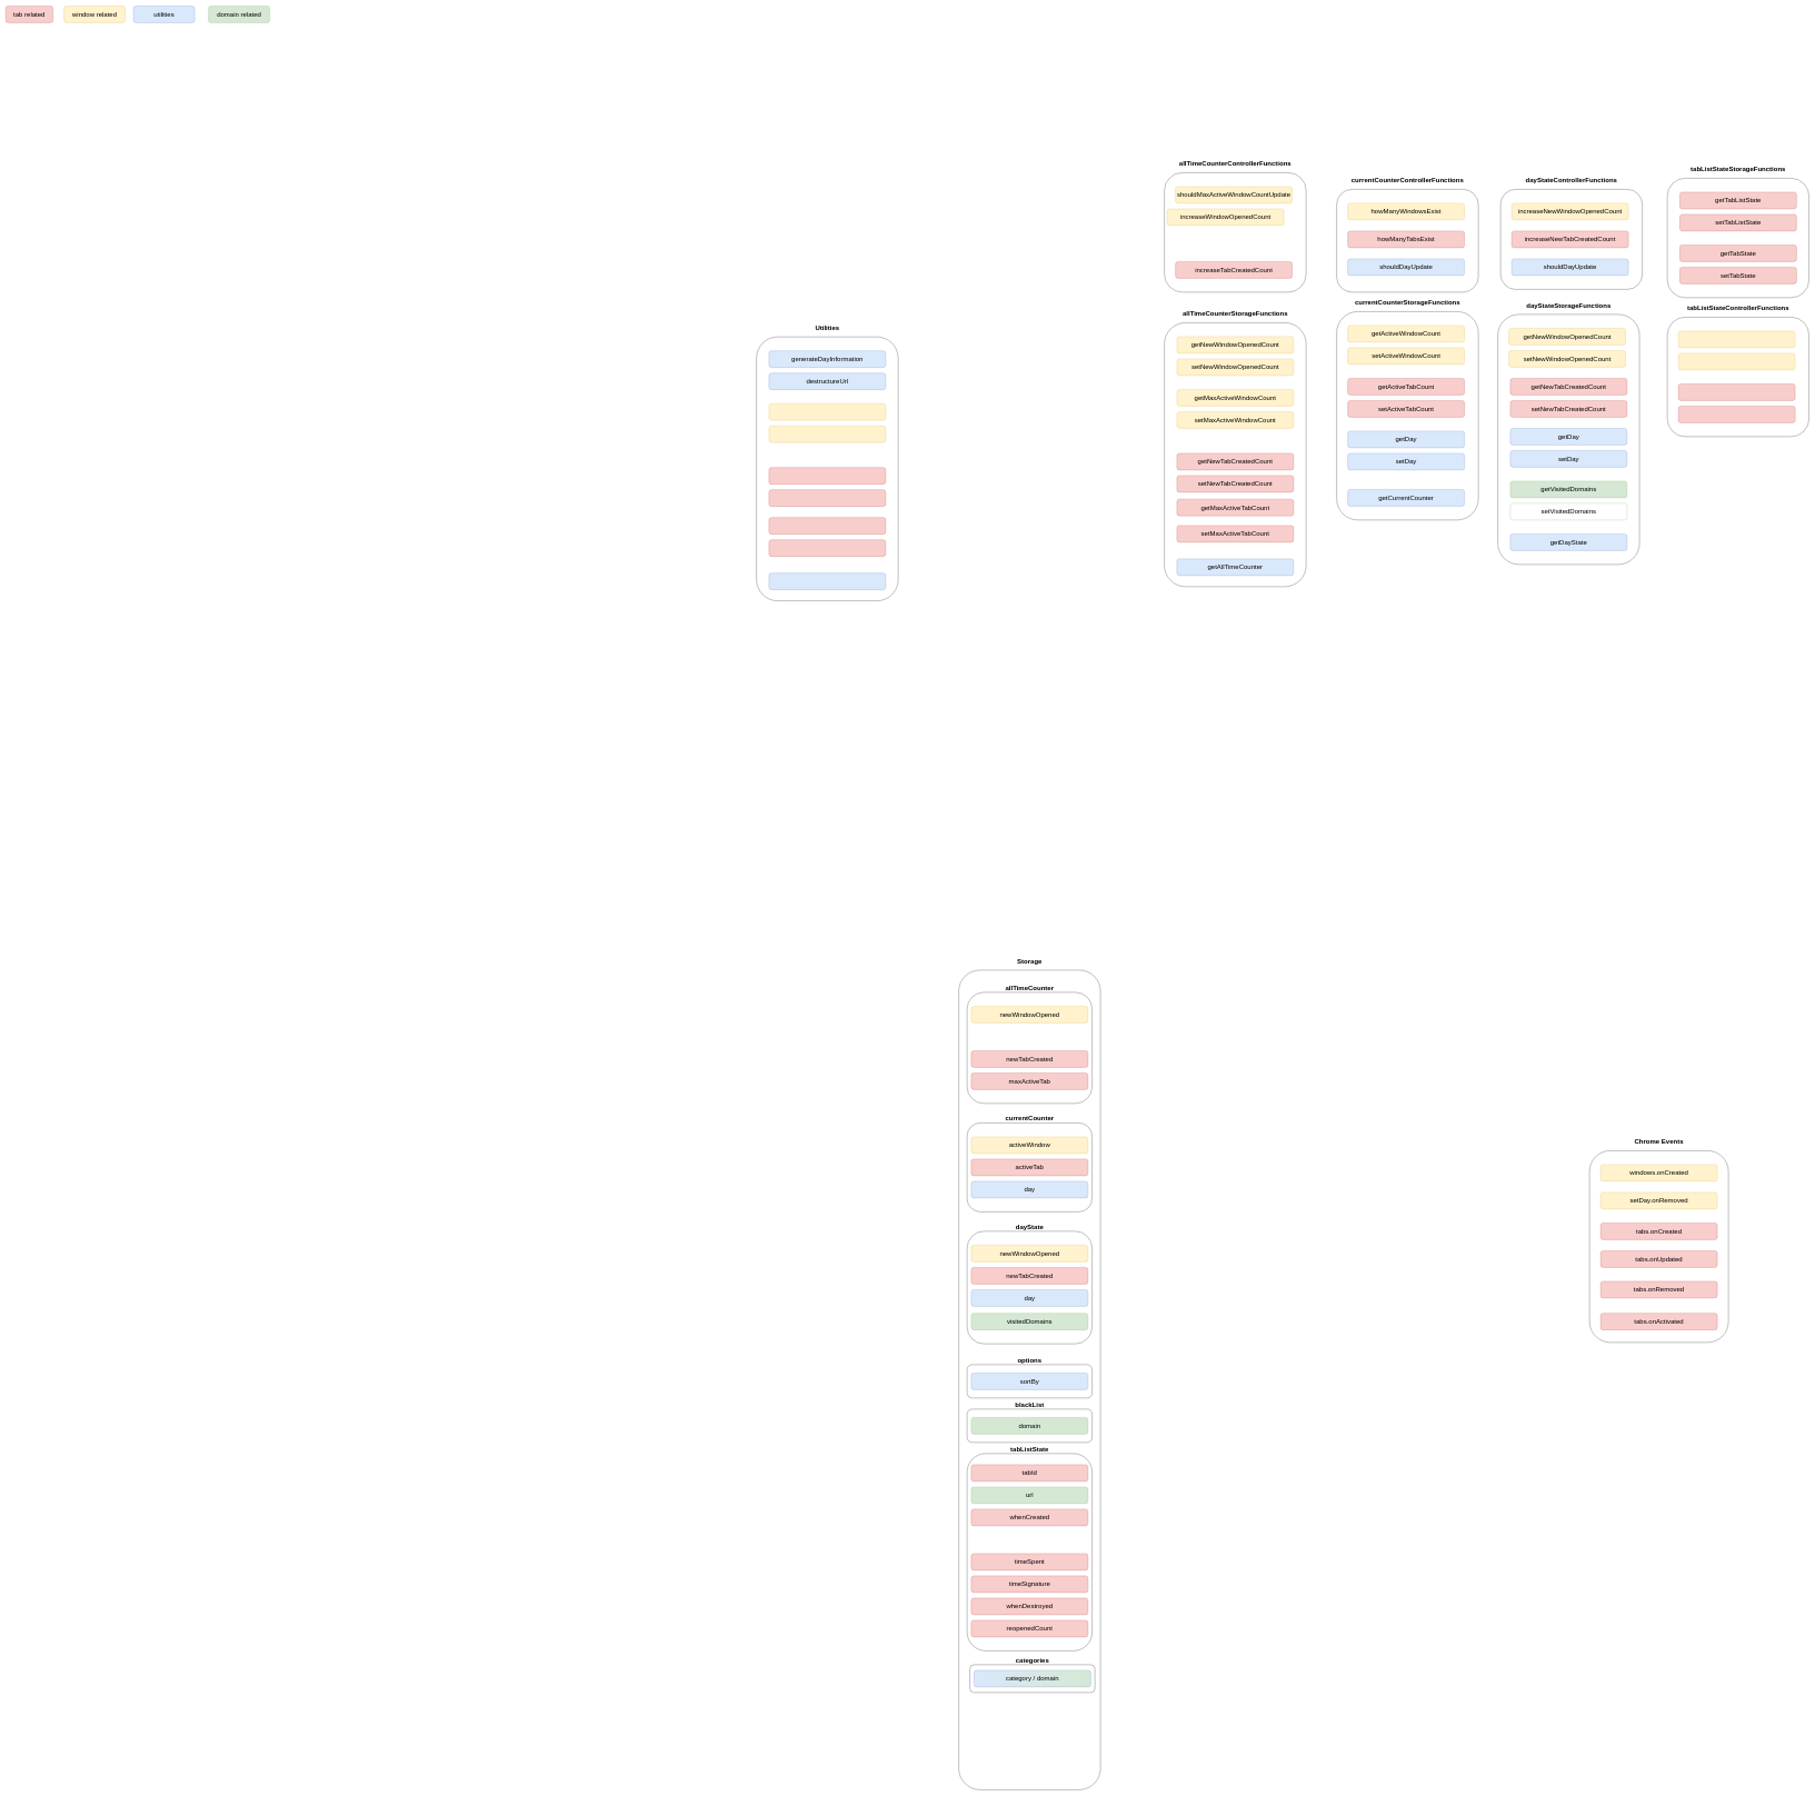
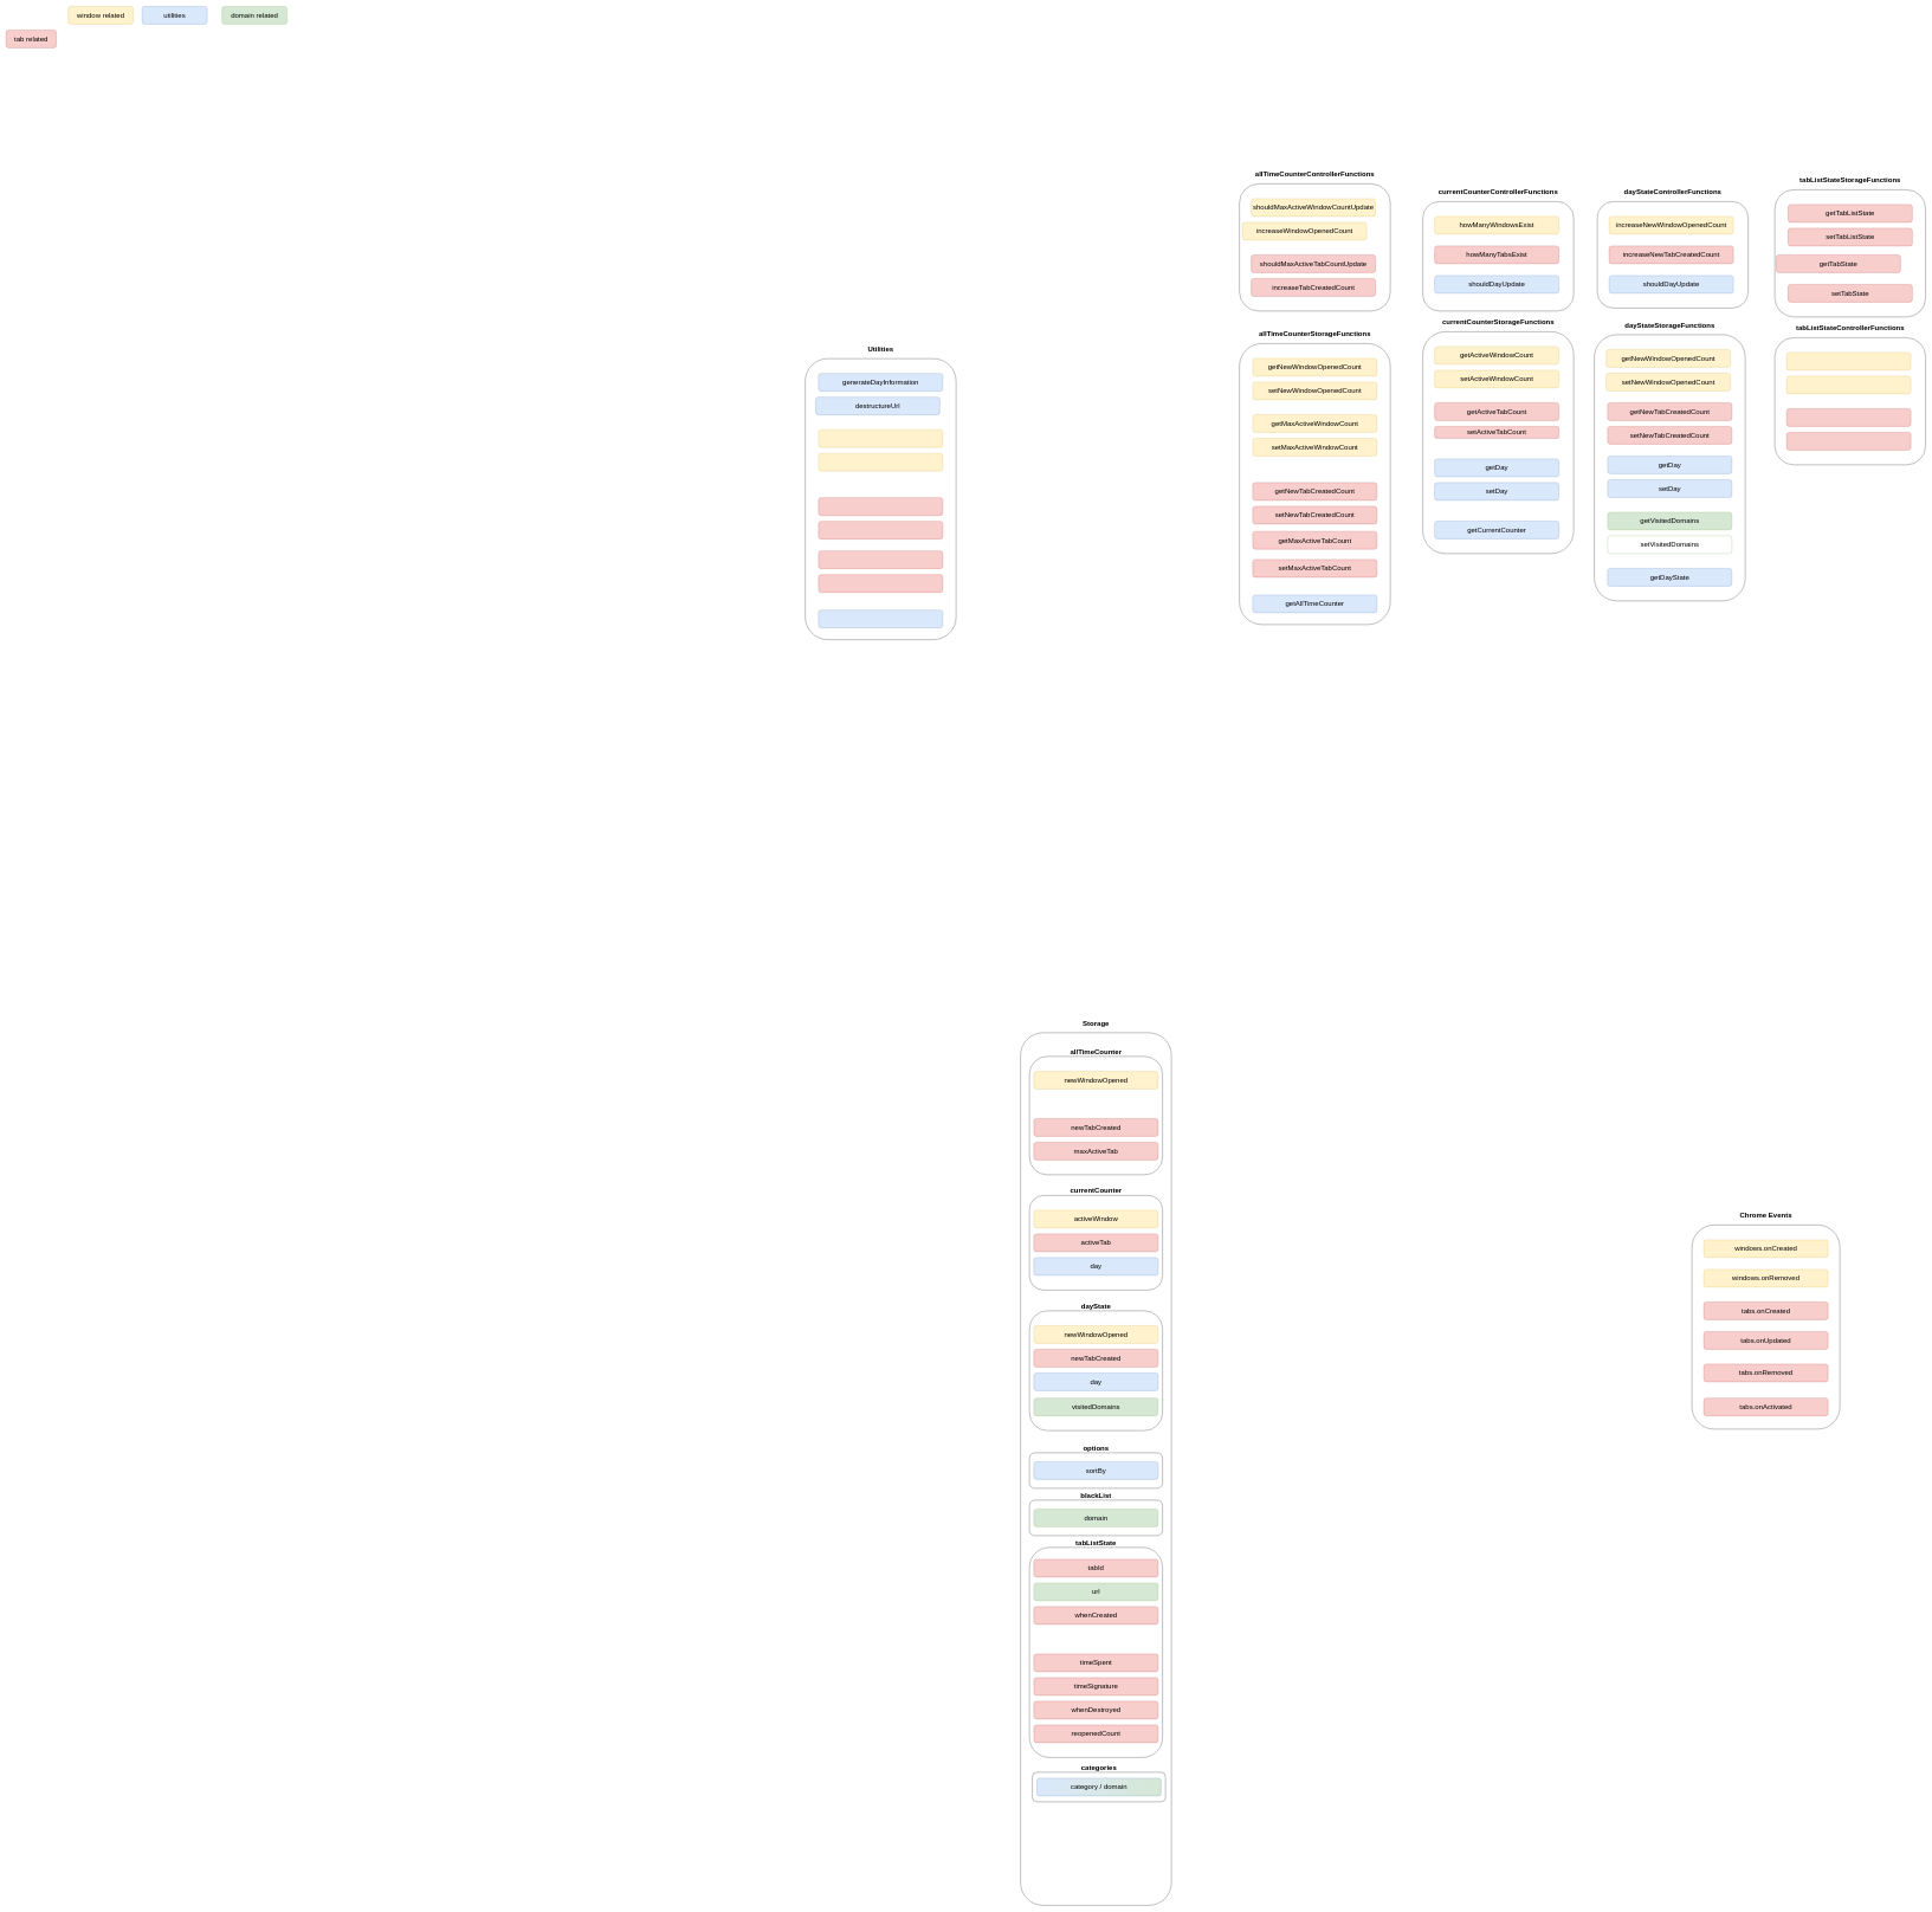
- <mxCell id="8" value="tab related" style="rounded=1;whiteSpace=wrap;html=1;fontSize=24;fillColor=#f8cecc;strokeColor=#b85450;" vertex="1" parent="1"><mxGeometry x="20" y="20" width="170" height="60" as="geometry" /></mxCell>
+ <mxCell id="8" value="tab related" style="rounded=1;whiteSpace=wrap;html=1;fontSize=24;fillColor=#f8cecc;strokeColor=#b85450;" vertex="1" parent="1"><mxGeometry x="20" y="100" width="170" height="60" as="geometry" /></mxCell>
+ <mxCell id="64" value="shouldMaxActiveTabCountUpdate" style="rounded=1;whiteSpace=wrap;html=1;fontSize=24;movable=1;resizable=1;rotatable=1;deletable=1;editable=1;locked=0;connectable=1;fillColor=#f8cecc;strokeColor=#b85450;" vertex="1" parent="60"><mxGeometry x="40" y="240" width="420" height="60" as="geometry" /></mxCell>
- <mxCell id="105" value="getTabState" style="rounded=1;whiteSpace=wrap;html=1;fontSize=24;movable=1;resizable=1;rotatable=1;deletable=1;editable=1;locked=0;connectable=1;fillColor=#f8cecc;strokeColor=#b85450;container=0;" vertex="1" parent="102"><mxGeometry x="45" y="240" width="420" height="60" as="geometry" /></mxCell>
+ <mxCell id="105" value="getTabState" style="rounded=1;whiteSpace=wrap;html=1;fontSize=24;movable=1;resizable=1;rotatable=1;deletable=1;editable=1;locked=0;connectable=1;fillColor=#f8cecc;strokeColor=#b85450;container=0;" vertex="1" parent="102"><mxGeometry x="5" y="220" width="420" height="60" as="geometry" /></mxCell>
- <mxCell id="111" value="destructureUrl" style="rounded=1;whiteSpace=wrap;html=1;fontSize=24;movable=1;resizable=1;rotatable=1;deletable=1;editable=1;locked=0;connectable=1;fillColor=#dae8fc;strokeColor=#6c8ebf;container=0;" vertex="1" parent="1"><mxGeometry x="2767" y="1341" width="420" height="60" as="geometry" /></mxCell>
+ <mxCell id="111" value="destructureUrl" style="rounded=1;whiteSpace=wrap;html=1;fontSize=24;movable=1;resizable=1;rotatable=1;deletable=1;editable=1;locked=0;connectable=1;fillColor=#dae8fc;strokeColor=#6c8ebf;container=0;" vertex="1" parent="1"><mxGeometry x="2757" y="1341" width="420" height="60" as="geometry" /></mxCell>
- <mxCell id="71" value="setActiveTabCount" style="rounded=1;whiteSpace=wrap;html=1;fontSize=24;movable=1;resizable=1;rotatable=1;deletable=1;editable=1;locked=0;connectable=1;fillColor=#f8cecc;strokeColor=#b85450;" vertex="1" parent="66"><mxGeometry x="40" y="320" width="420" height="60" as="geometry" /></mxCell>
+ <mxCell id="71" value="setActiveTabCount" style="rounded=1;whiteSpace=wrap;html=1;fontSize=24;movable=1;resizable=1;rotatable=1;deletable=1;editable=1;locked=0;connectable=1;fillColor=#f8cecc;strokeColor=#b85450;" vertex="1" parent="66"><mxGeometry x="40" y="320" width="420" height="40" as="geometry" /></mxCell>
- <mxCell id="44" value="setDay.onRemoved" style="rounded=1;whiteSpace=wrap;html=1;fontSize=24;movable=1;resizable=1;rotatable=1;deletable=1;editable=1;locked=0;connectable=1;fillColor=#fff2cc;strokeColor=#d6b656;container=0;" vertex="1" parent="41"><mxGeometry x="40" y="150" width="420" height="60" as="geometry" /></mxCell>
+ <mxCell id="44" value="windows.onRemoved" style="rounded=1;whiteSpace=wrap;html=1;fontSize=24;movable=1;resizable=1;rotatable=1;deletable=1;editable=1;locked=0;connectable=1;fillColor=#fff2cc;strokeColor=#d6b656;container=0;" vertex="1" parent="41"><mxGeometry x="40" y="150" width="420" height="60" as="geometry" /></mxCell>
